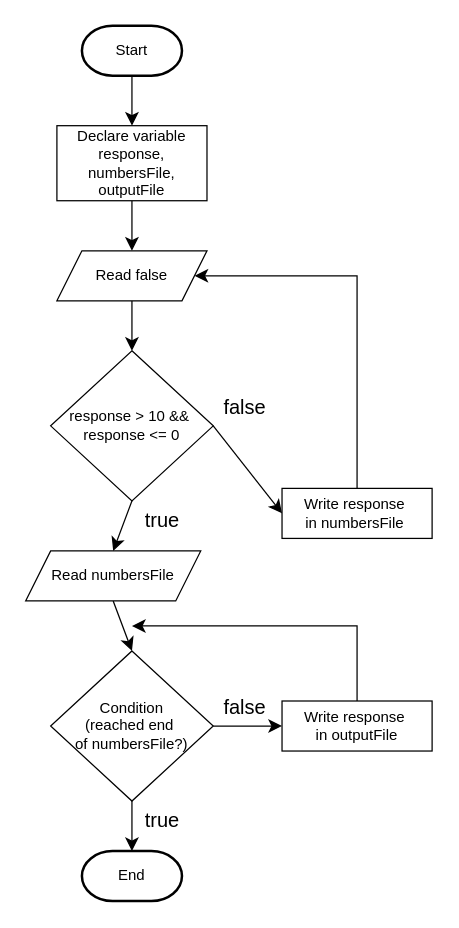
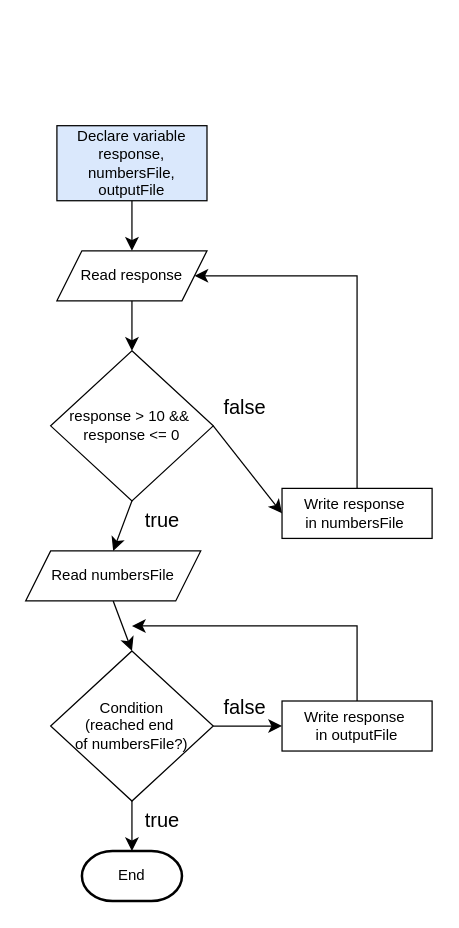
- <mxCell id="3" value="Start" style="strokeWidth=2;html=1;shape=mxgraph.flowchart.terminator;whiteSpace=wrap;" vertex="1" parent="1"><mxGeometry x="65" y="20" width="80" height="40" as="geometry" /></mxCell>
- <mxCell id="2" style="edgeStyle=none;curved=1;rounded=0;orthogonalLoop=1;jettySize=auto;html=1;exitX=0.5;exitY=1;exitDx=0;exitDy=0;exitPerimeter=0;entryX=0.5;entryY=0;entryDx=0;entryDy=0;fontSize=12;startSize=8;endSize=8;" edge="1" parent="1" source="3" target="5"><mxGeometry relative="1" as="geometry" /></mxCell>
- <mxCell id="5" value="Declare variable response, numbersFile, outputFile" style="rounded=0;whiteSpace=wrap;html=1;" vertex="1" parent="1"><mxGeometry x="45" y="100" width="120" height="60" as="geometry" /></mxCell>
+ <mxCell id="5" value="Declare variable response, numbersFile, outputFile" style="rounded=0;whiteSpace=wrap;html=1;fillColor=#dae8fc;" vertex="1" parent="1"><mxGeometry x="45" y="100" width="120" height="60" as="geometry" /></mxCell>
- <mxCell id="11" value="Read false" style="shape=parallelogram;perimeter=parallelogramPerimeter;whiteSpace=wrap;html=1;fixedSize=1;" vertex="1" parent="1"><mxGeometry x="45" y="200" width="120" height="40" as="geometry" /></mxCell>
+ <mxCell id="11" value="Read response" style="shape=parallelogram;perimeter=parallelogramPerimeter;whiteSpace=wrap;html=1;fixedSize=1;" vertex="1" parent="1"><mxGeometry x="45" y="200" width="120" height="40" as="geometry" /></mxCell>
